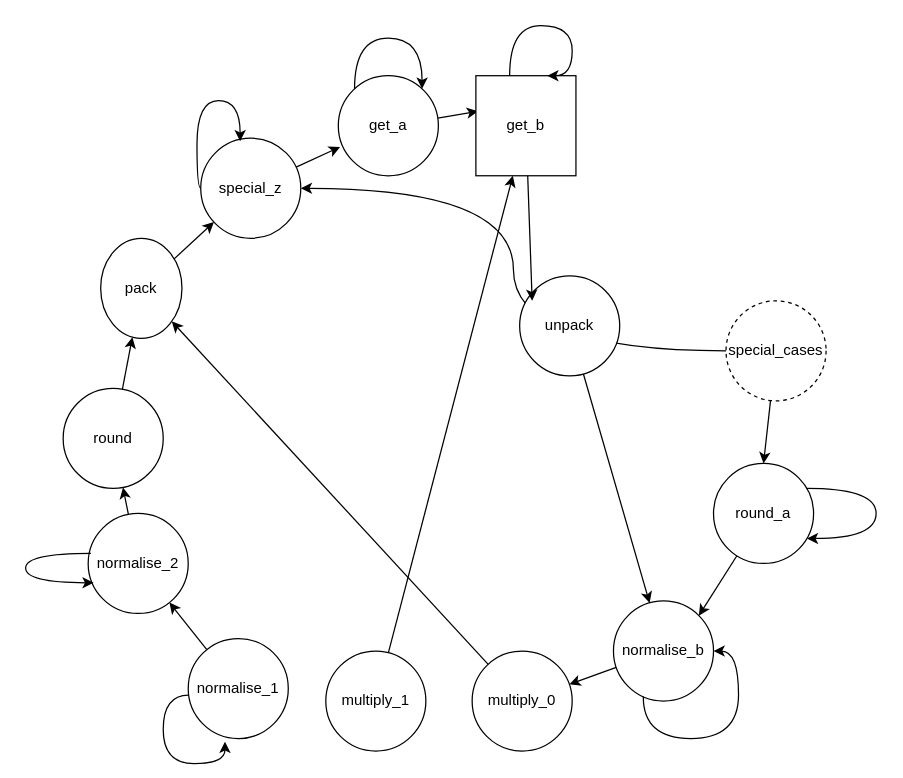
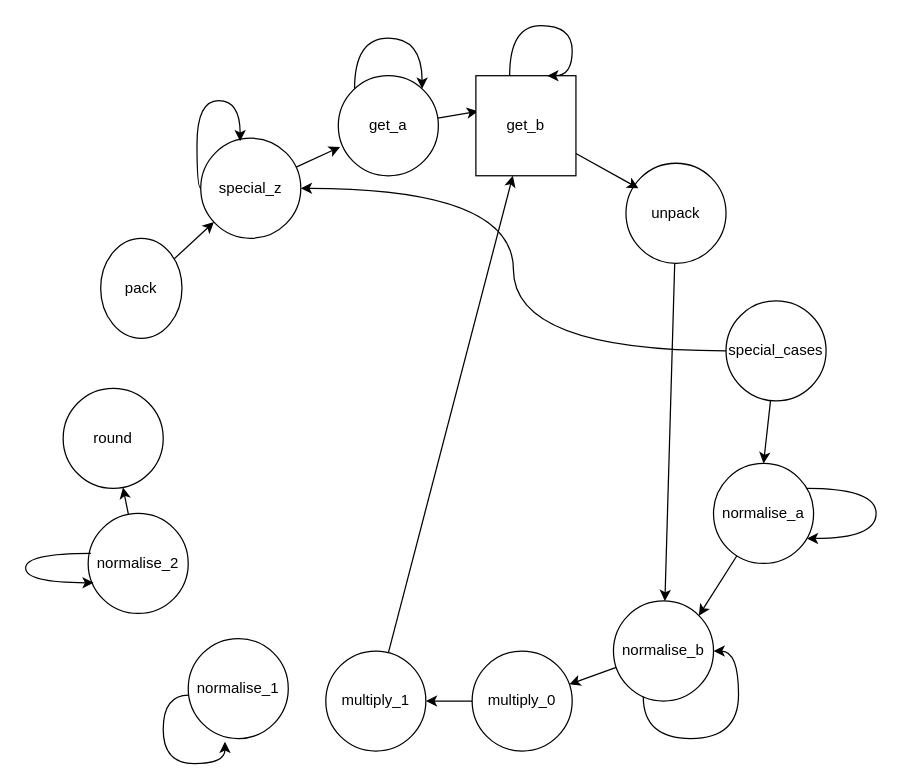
- <mxCell id="24" value="unpack" style="ellipse;whiteSpace=wrap;html=1;gradientColor=none;" vertex="1" parent="1"><mxGeometry x="415" y="220" width="80" height="80" as="geometry" /></mxCell>
+ <mxCell id="24" value="unpack" style="ellipse;whiteSpace=wrap;html=1;gradientColor=none;" vertex="1" parent="1"><mxGeometry x="500" y="130" width="80" height="80" as="geometry" /></mxCell>
- <mxCell id="22" value="special_cases" style="ellipse;whiteSpace=wrap;html=1;gradientColor=none;dashed=1;" vertex="1" parent="1"><mxGeometry x="580" y="240" width="80" height="80" as="geometry" /></mxCell>
+ <mxCell id="22" value="special_cases" style="ellipse;whiteSpace=wrap;html=1;gradientColor=none;" vertex="1" parent="1"><mxGeometry x="580" y="240" width="80" height="80" as="geometry" /></mxCell>
- <mxCell id="6" style="edgeStyle=none;rounded=1;orthogonalLoop=1;jettySize=auto;html=1;" edge="1" parent="1" source="7" target="5"><mxGeometry relative="1" as="geometry" /></mxCell>
- <mxCell id="14" style="edgeStyle=none;rounded=1;orthogonalLoop=1;jettySize=auto;html=1;" edge="1" parent="1" source="15" target="5"><mxGeometry relative="1" as="geometry" /></mxCell>
+ <mxCell id="14" style="edgeStyle=none;rounded=1;orthogonalLoop=1;jettySize=auto;html=1;entryX=1;entryY=0.5;entryDx=0;entryDy=0;" edge="1" parent="1" source="15" target="13"><mxGeometry relative="1" as="geometry" /></mxCell>
- <mxCell id="19" value="round_a" style="ellipse;whiteSpace=wrap;html=1;gradientColor=none;" vertex="1" parent="1"><mxGeometry x="570" y="370" width="80" height="80" as="geometry" /></mxCell>
+ <mxCell id="19" value="normalise_a" style="ellipse;whiteSpace=wrap;html=1;gradientColor=none;" vertex="1" parent="1"><mxGeometry x="570" y="370" width="80" height="80" as="geometry" /></mxCell>
- <mxCell id="10" style="edgeStyle=none;rounded=1;orthogonalLoop=1;jettySize=auto;html=1;" edge="1" parent="1" source="11" target="9"><mxGeometry relative="1" as="geometry" /></mxCell>
